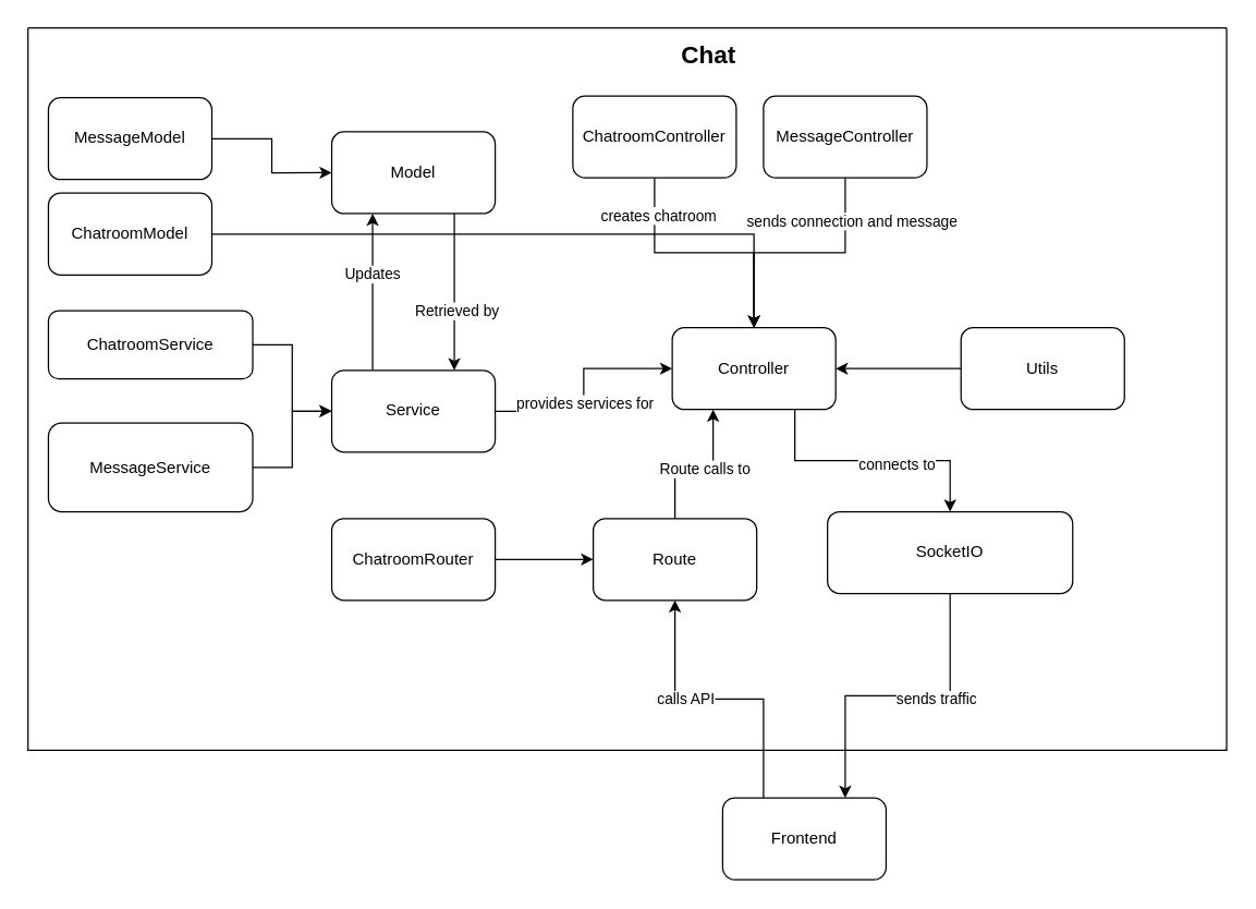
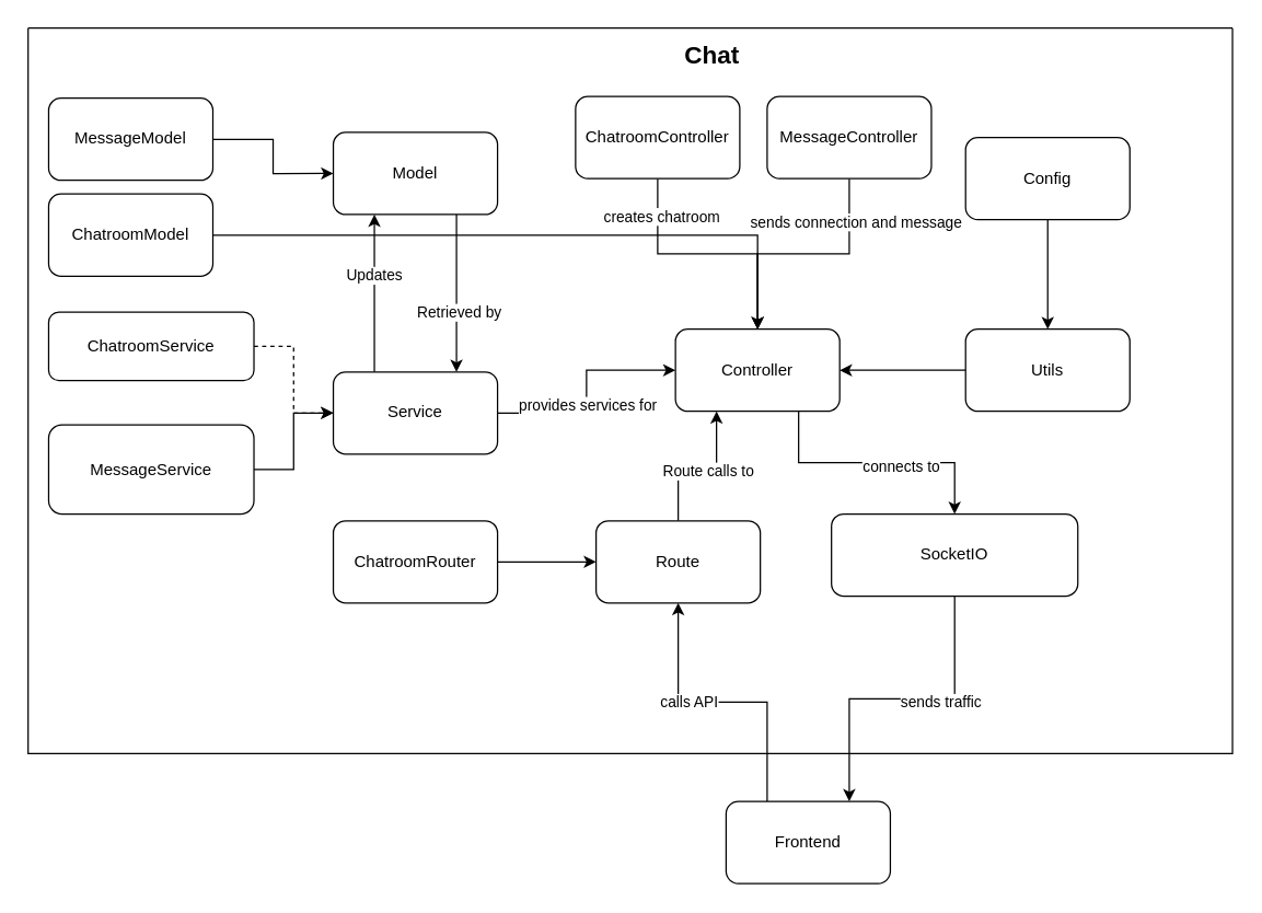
+ <mxCell id="21" value="Config" style="rounded=1;whiteSpace=wrap;html=1;" parent="2" vertex="1"><mxGeometry x="685" y="80" width="120" height="60" as="geometry" /></mxCell>
+ <mxCell id="20" style="edgeStyle=orthogonalEdgeStyle;rounded=0;orthogonalLoop=1;jettySize=auto;html=1;entryX=0.5;entryY=0;entryDx=0;entryDy=0;" parent="2" source="21" target="15" edge="1"><mxGeometry relative="1" as="geometry" /></mxCell>
- <mxCell id="4" style="edgeStyle=orthogonalEdgeStyle;rounded=0;orthogonalLoop=1;jettySize=auto;html=1;entryX=0;entryY=0.5;entryDx=0;entryDy=0;" parent="2" source="38" target="41" edge="1"><mxGeometry relative="1" as="geometry" /></mxCell>
+ <mxCell id="4" style="edgeStyle=orthogonalEdgeStyle;rounded=0;orthogonalLoop=1;jettySize=auto;html=1;entryX=0;entryY=0.5;entryDx=0;entryDy=0;dashed=1;" parent="2" source="38" target="41" edge="1"><mxGeometry relative="1" as="geometry" /></mxCell>
